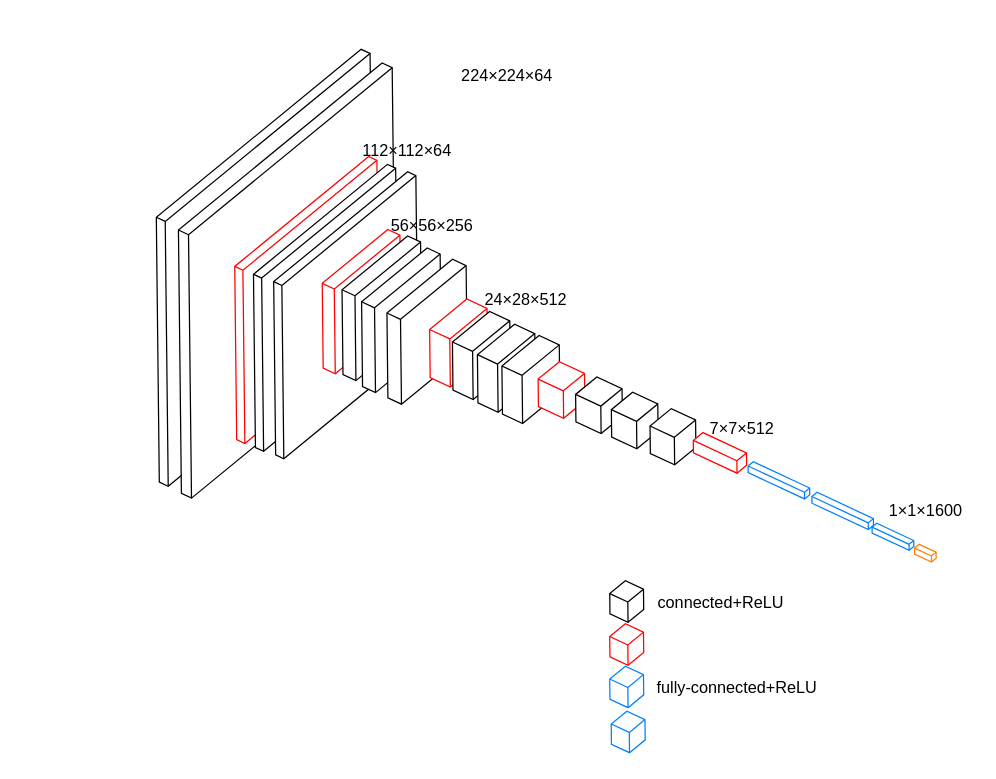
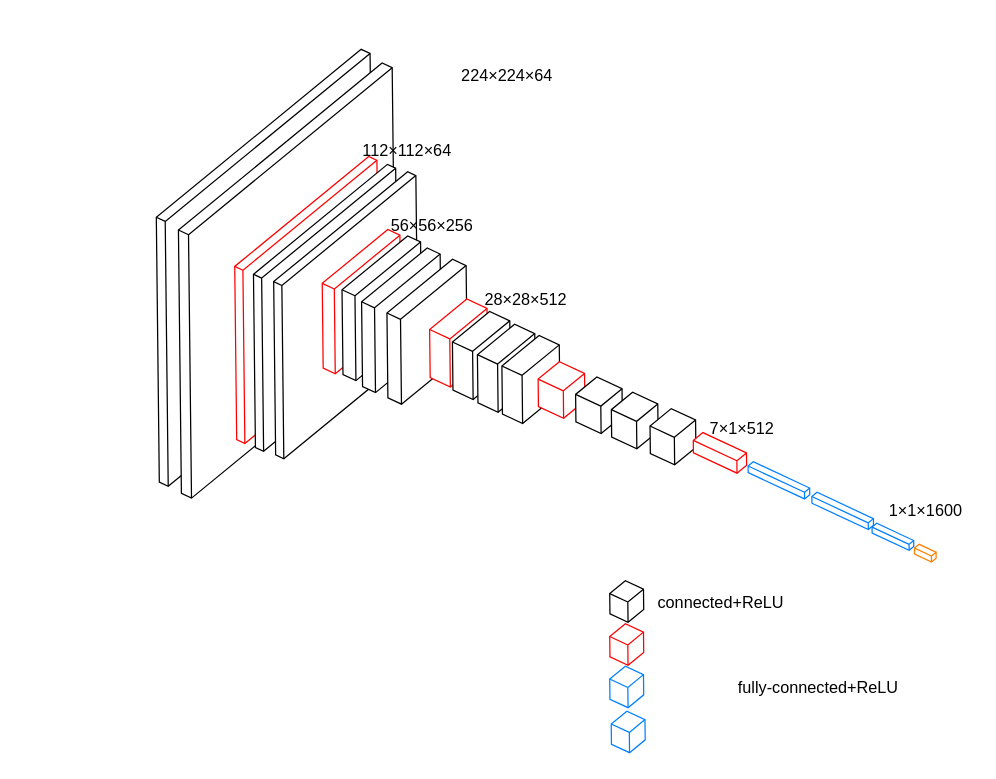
- <mxCell id="14" value="24×28×512" style="text;html=1;resizable=0;autosize=1;align=center;verticalAlign=middle;points=[];fillColor=none;strokeColor=none;rounded=0;fontSize=13;" vertex="1" parent="1"><mxGeometry x="380" y="199.39" width="80" height="20" as="geometry" /></mxCell>
+ <mxCell id="14" value="28×28×512" style="text;html=1;resizable=0;autosize=1;align=center;verticalAlign=middle;points=[];fillColor=none;strokeColor=none;rounded=0;fontSize=13;" vertex="1" parent="1"><mxGeometry x="380" y="199.39" width="80" height="20" as="geometry" /></mxCell>
- <mxCell id="24" value="7×7×512" style="text;html=1;resizable=0;autosize=1;align=center;verticalAlign=middle;points=[];fillColor=none;strokeColor=none;rounded=0;fontSize=13;" vertex="1" parent="1"><mxGeometry x="557.6" y="302" width="70" height="20" as="geometry" /></mxCell>
+ <mxCell id="24" value="7×1×512" style="text;html=1;resizable=0;autosize=1;align=center;verticalAlign=middle;points=[];fillColor=none;strokeColor=none;rounded=0;fontSize=13;" vertex="1" parent="1"><mxGeometry x="557.6" y="302" width="70" height="20" as="geometry" /></mxCell>
- <mxCell id="34" value="fully-connected+ReLU" style="text;html=1;resizable=0;autosize=1;align=center;verticalAlign=middle;points=[];fillColor=none;strokeColor=none;rounded=0;fontSize=13;" vertex="1" parent="1"><mxGeometry x="519" y="509" width="140" height="20" as="geometry" /></mxCell>
+ <mxCell id="34" value="fully-connected+ReLU" style="text;html=1;resizable=0;autosize=1;align=center;verticalAlign=middle;points=[];fillColor=none;strokeColor=none;rounded=0;fontSize=13;" vertex="1" parent="1"><mxGeometry x="584" y="509" width="140" height="20" as="geometry" /></mxCell>
